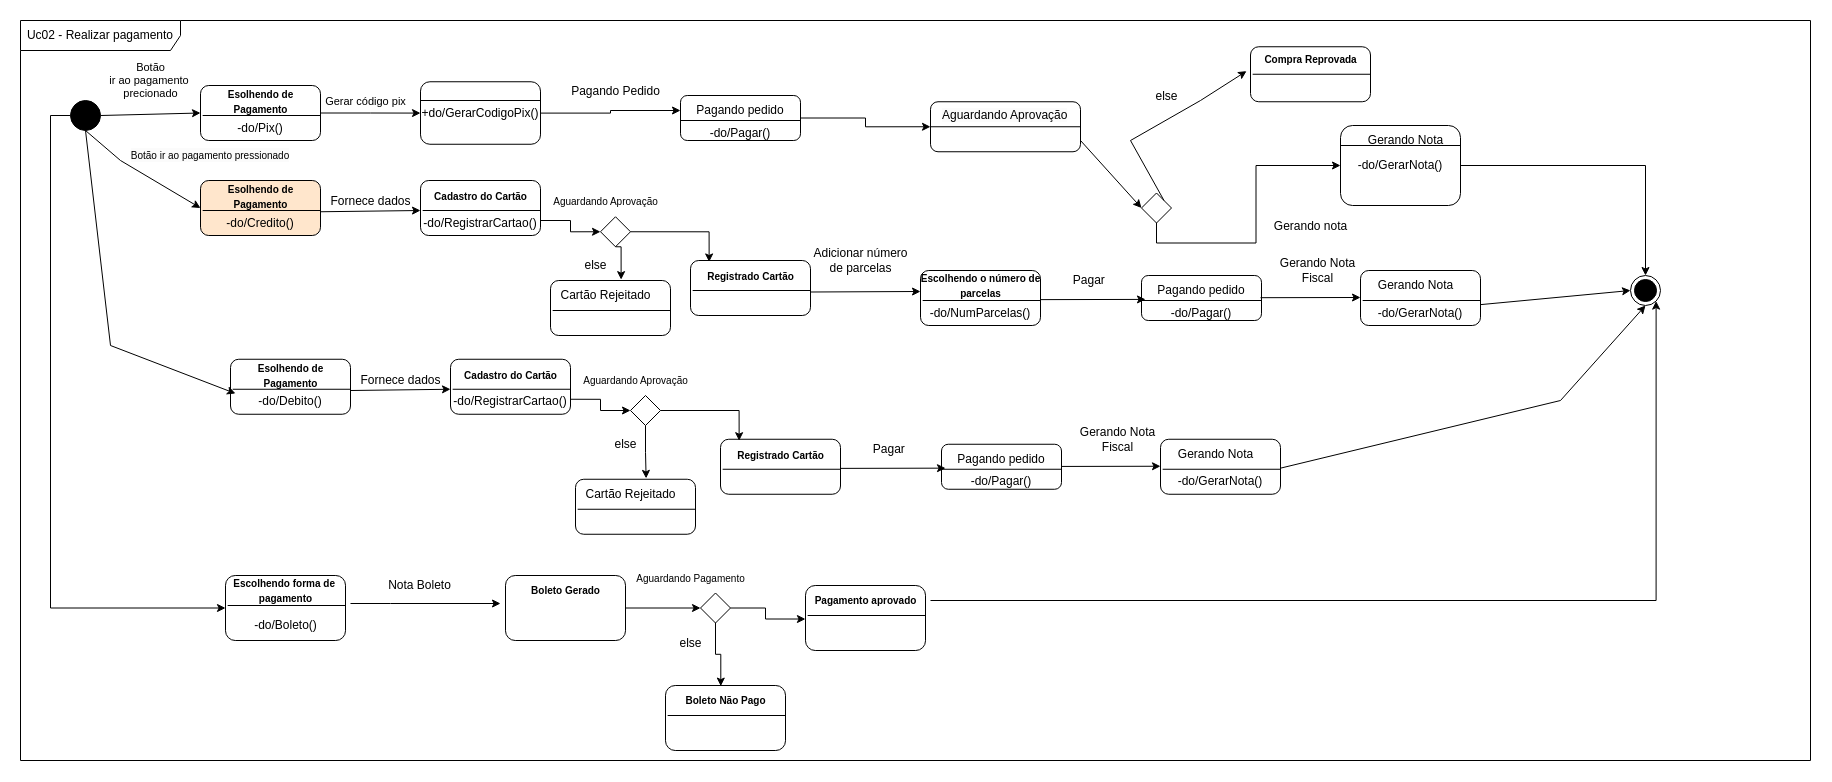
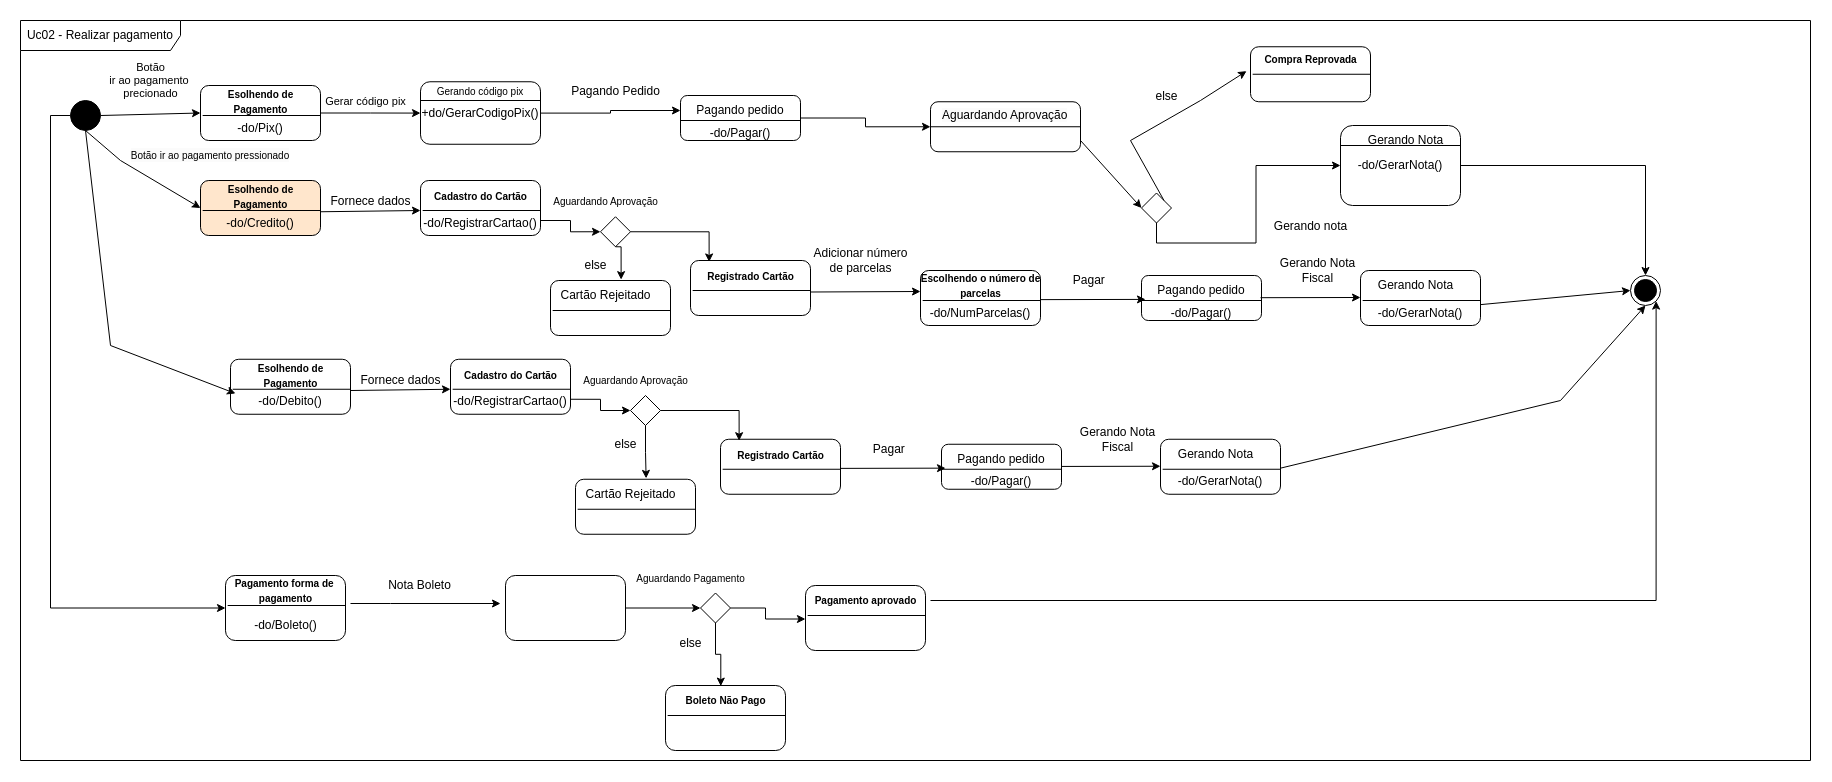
+ <mxCell id="29" value="&lt;font style=&quot;font-size: 10px;&quot;&gt;Gerando código pix&lt;/font&gt;" style="text;html=1;strokeColor=none;fillColor=none;align=center;verticalAlign=middle;whiteSpace=wrap;rounded=0;" vertex="1" parent="2"><mxGeometry x="415" y="61.25" width="90" height="20" as="geometry" /></mxCell>
- <mxCell id="69" value="&lt;span style=&quot;font-size: 10px;&quot;&gt;&lt;b&gt;Escolhendo forma de&amp;nbsp;&lt;br&gt;pagamento&lt;br&gt;&lt;/b&gt;&lt;/span&gt;" style="text;html=1;align=center;verticalAlign=middle;resizable=0;points=[];autosize=1;strokeColor=none;fillColor=none;" vertex="1" parent="2"><mxGeometry x="200" y="550" width="130" height="40" as="geometry" /></mxCell>
+ <mxCell id="69" value="&lt;span style=&quot;font-size: 10px;&quot;&gt;&lt;b&gt;Pagamento forma de&amp;nbsp;&lt;br&gt;pagamento&lt;br&gt;&lt;/b&gt;&lt;/span&gt;" style="text;html=1;align=center;verticalAlign=middle;resizable=0;points=[];autosize=1;strokeColor=none;fillColor=none;" vertex="1" parent="2"><mxGeometry x="200" y="550" width="130" height="40" as="geometry" /></mxCell>
- <mxCell id="90" value="&lt;span style=&quot;font-size: 10px;&quot;&gt;&lt;b&gt;Boleto Gerado&lt;br&gt;&lt;/b&gt;&lt;/span&gt;" style="text;html=1;align=center;verticalAlign=middle;resizable=0;points=[];autosize=1;strokeColor=none;fillColor=none;" vertex="1" parent="2"><mxGeometry x="500" y="555" width="90" height="30" as="geometry" /></mxCell>
